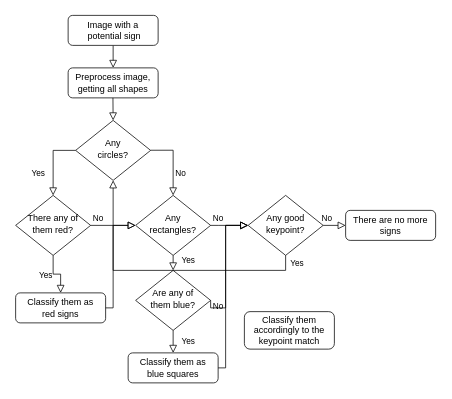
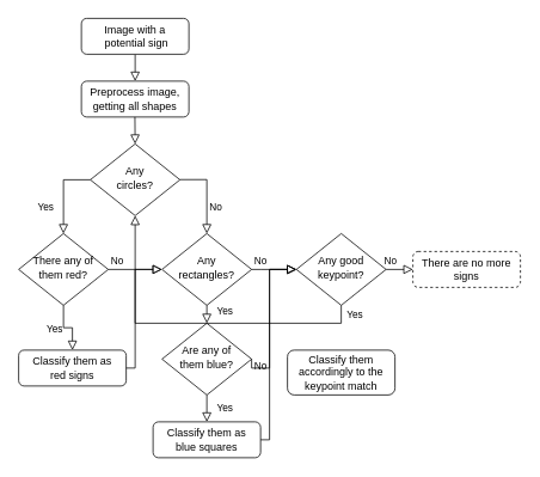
- <mxCell id="26" value="&lt;div&gt;There are no more&lt;/div&gt;&lt;div&gt;signs&lt;br&gt;&lt;/div&gt;" style="rounded=1;whiteSpace=wrap;html=1;fontSize=12;glass=0;strokeWidth=1;shadow=0;" parent="1" vertex="1"><mxGeometry x="460" y="280" width="120" height="40" as="geometry" /></mxCell>
+ <mxCell id="26" value="&lt;div&gt;There are no more&lt;/div&gt;&lt;div&gt;signs&lt;br&gt;&lt;/div&gt;" style="rounded=1;whiteSpace=wrap;html=1;fontSize=12;glass=0;strokeWidth=1;shadow=0;dashed=1;" parent="1" vertex="1"><mxGeometry x="460" y="280" width="120" height="40" as="geometry" /></mxCell>
- <mxCell id="23" value="&lt;div&gt;Classify them accordingly to the &lt;br&gt;&lt;/div&gt;&lt;div&gt;keypoint match&lt;br&gt;&lt;/div&gt;" style="rounded=1;whiteSpace=wrap;html=1;fontSize=12;glass=0;strokeWidth=1;shadow=0;" parent="1" vertex="1"><mxGeometry x="325" y="415" width="120" height="50" as="geometry" /></mxCell>
+ <mxCell id="23" value="&lt;div&gt;Classify them accordingly to the &lt;br&gt;&lt;/div&gt;&lt;div&gt;keypoint match&lt;br&gt;&lt;/div&gt;" style="rounded=1;whiteSpace=wrap;html=1;fontSize=12;glass=0;strokeWidth=1;shadow=0;" parent="1" vertex="1"><mxGeometry x="320" y="390" width="120" height="50" as="geometry" /></mxCell>
